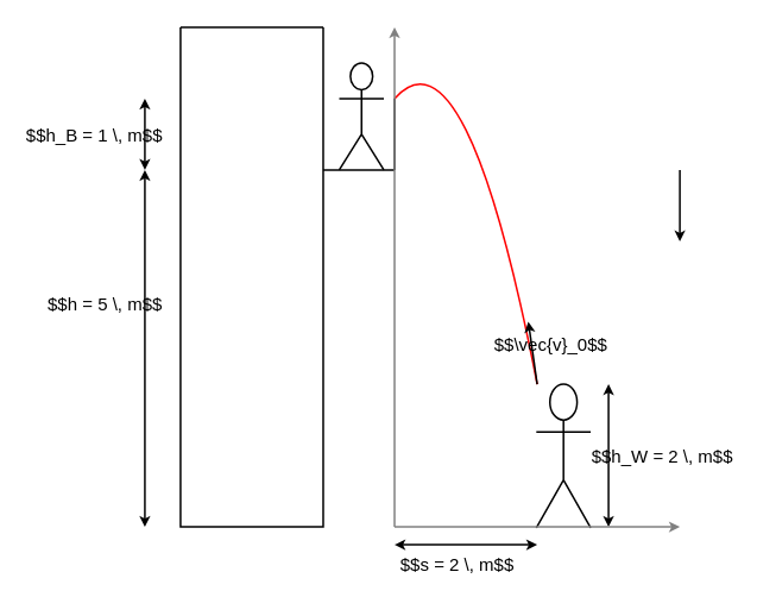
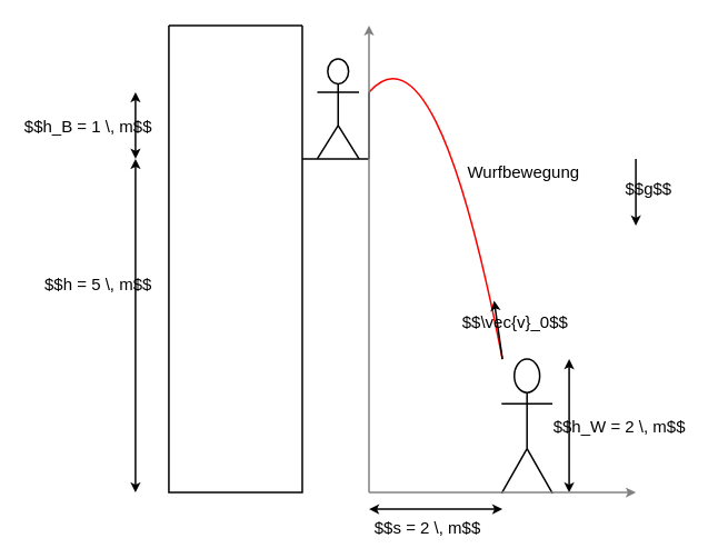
+ <mxCell id="16" value="Wurfbewegung" style="text;html=1;resizable=0;autosize=1;align=center;verticalAlign=middle;points=[];fillColor=none;strokeColor=none;rounded=0;fontSize=20;" vertex="1" parent="1"><mxGeometry x="552" y="190" width="150" height="30" as="geometry" /></mxCell>
+ <mxCell id="18" value="$$g$$" style="text;html=1;resizable=0;autosize=1;align=center;verticalAlign=middle;points=[];fillColor=none;strokeColor=none;rounded=0;fontSize=20;" vertex="1" parent="1"><mxGeometry x="742" y="210" width="70" height="30" as="geometry" /></mxCell>
